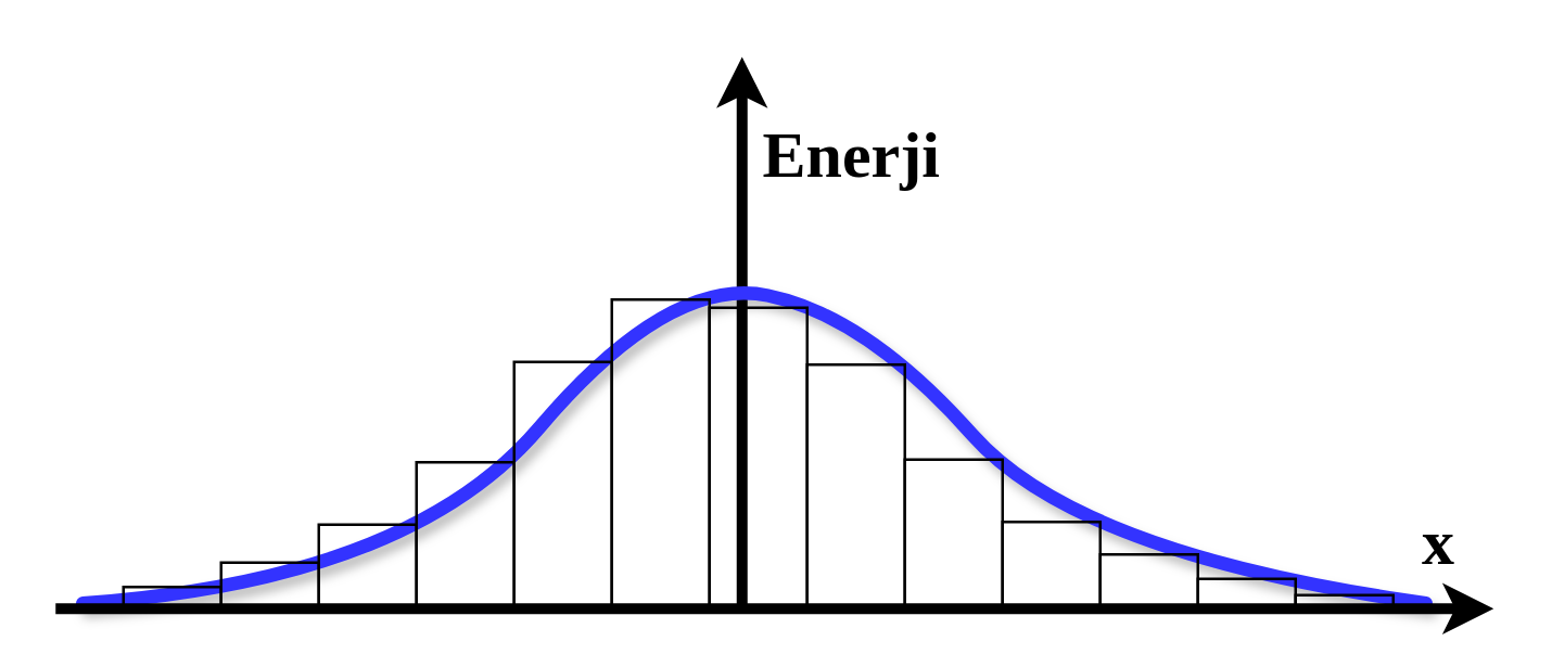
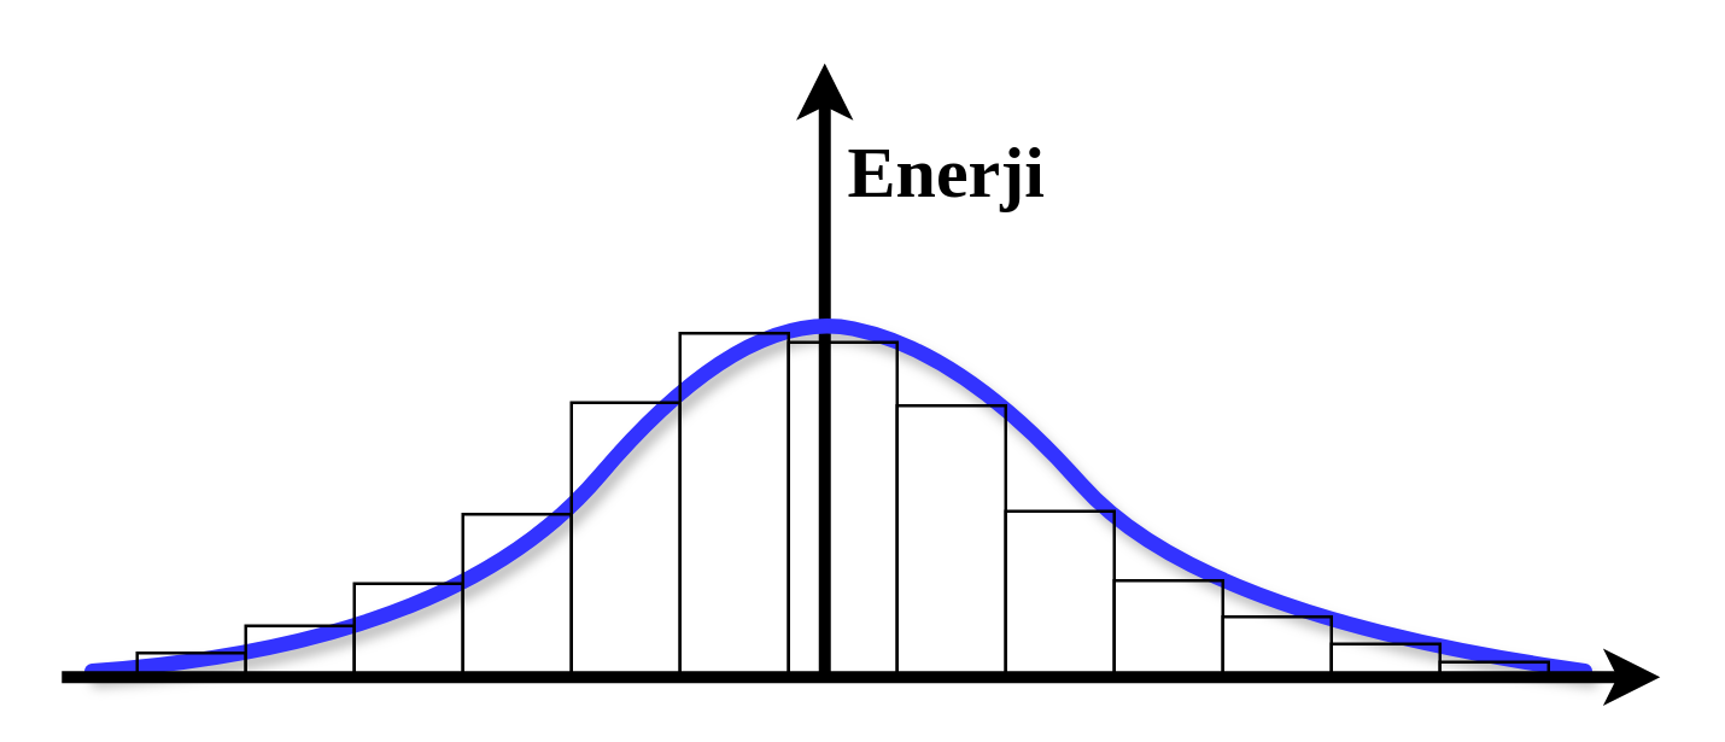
- <mxCell id="6" value="&lt;font style=&quot;font-size: 24px&quot; face=&quot;Comic Sans MS&quot;&gt;&lt;b&gt;x&lt;/b&gt;&lt;/font&gt;" style="text;html=1;resizable=0;points=[];autosize=1;align=left;verticalAlign=top;spacingTop=-4;fontColor=#000000;" vertex="1" parent="1"><mxGeometry x="522" y="183" width="24" height="20" as="geometry" /></mxCell>
